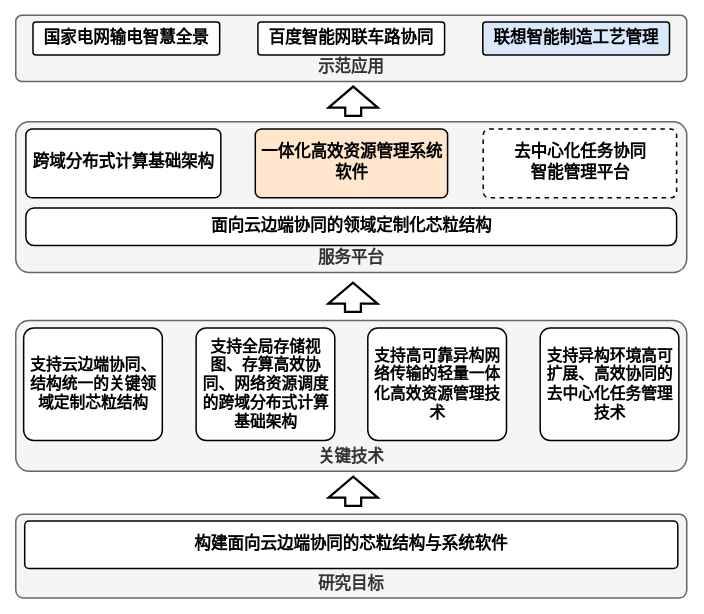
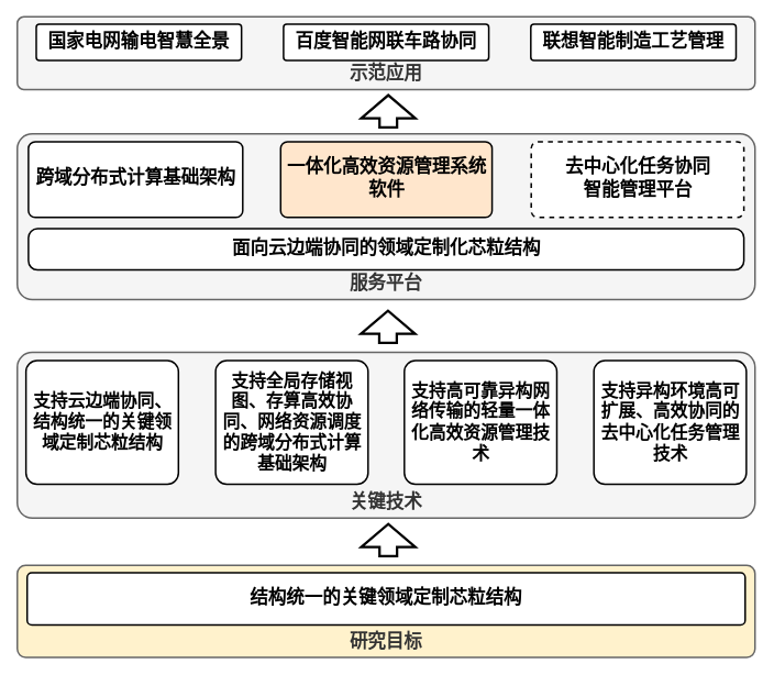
- <mxCell id="27" value="联想智能制造工艺管理" style="rounded=1;whiteSpace=wrap;html=1;shadow=0;strokeWidth=2;fontSize=22;verticalAlign=middle;fontStyle=1;spacingBottom=2;arcSize=9;align=center;spacing=4;flipH=1;fillColor=#dae8fc;" parent="24" vertex="1"><mxGeometry x="600" width="249.01" height="44.03" as="geometry" /></mxCell>
+ <mxCell id="27" value="联想智能制造工艺管理" style="rounded=1;whiteSpace=wrap;html=1;shadow=0;strokeWidth=2;fontSize=22;verticalAlign=middle;fontStyle=1;spacingBottom=2;arcSize=9;align=center;spacing=4;flipH=1;" parent="24" vertex="1"><mxGeometry x="600" width="249.01" height="44.03" as="geometry" /></mxCell>
- <mxCell id="7" value="构建面向云边端协同的芯粒结构与系统软件" style="rounded=1;whiteSpace=wrap;html=1;shadow=0;strokeWidth=2;fontSize=22;verticalAlign=middle;fontStyle=1;spacingBottom=2;arcSize=9;align=center;spacing=4;" parent="5" vertex="1"><mxGeometry x="11.933" y="8.804" width="871.133" height="63.396" as="geometry" /></mxCell>
+ <mxCell id="7" value="结构统一的关键领域定制芯粒结构" style="rounded=1;whiteSpace=wrap;html=1;shadow=0;strokeWidth=2;fontSize=22;verticalAlign=middle;fontStyle=1;spacingBottom=2;arcSize=9;align=center;spacing=4;" parent="5" vertex="1"><mxGeometry x="11.933" y="8.804" width="871.133" height="63.396" as="geometry" /></mxCell>
- <mxCell id="6" value="研究目标" style="rounded=1;whiteSpace=wrap;html=1;shadow=0;strokeWidth=2;fontSize=22;verticalAlign=bottom;fontStyle=1;spacingBottom=2;arcSize=9;align=center;spacing=4;fillColor=#f5f5f5;fontColor=#333333;strokeColor=#666666;" parent="5" vertex="1"><mxGeometry width="895" height="111.42" as="geometry" /></mxCell>
+ <mxCell id="6" value="研究目标" style="rounded=1;whiteSpace=wrap;html=1;shadow=0;strokeWidth=2;fontSize=22;verticalAlign=bottom;fontStyle=1;spacingBottom=2;arcSize=9;align=center;spacing=4;fillColor=#fff2cc;fontColor=#333333;strokeColor=#666666;" parent="5" vertex="1"><mxGeometry width="895" height="111.42" as="geometry" /></mxCell>
